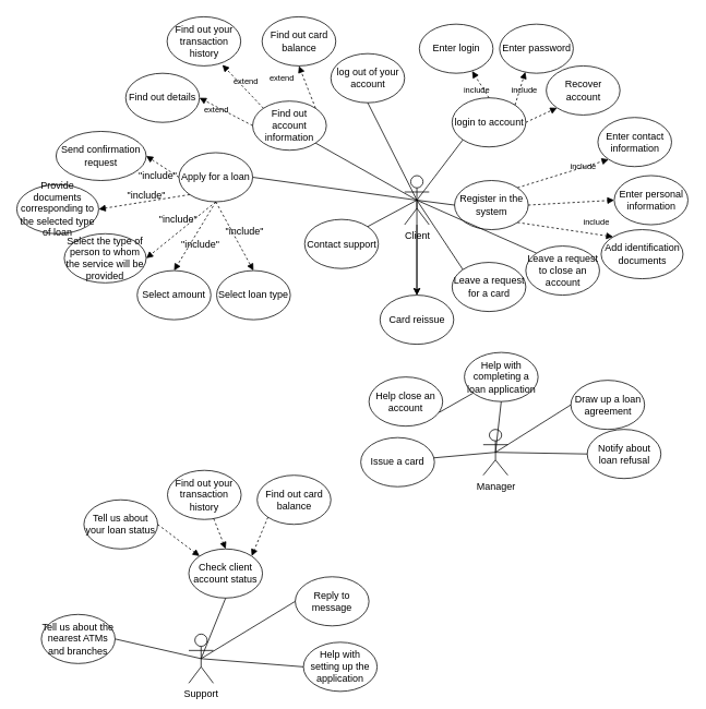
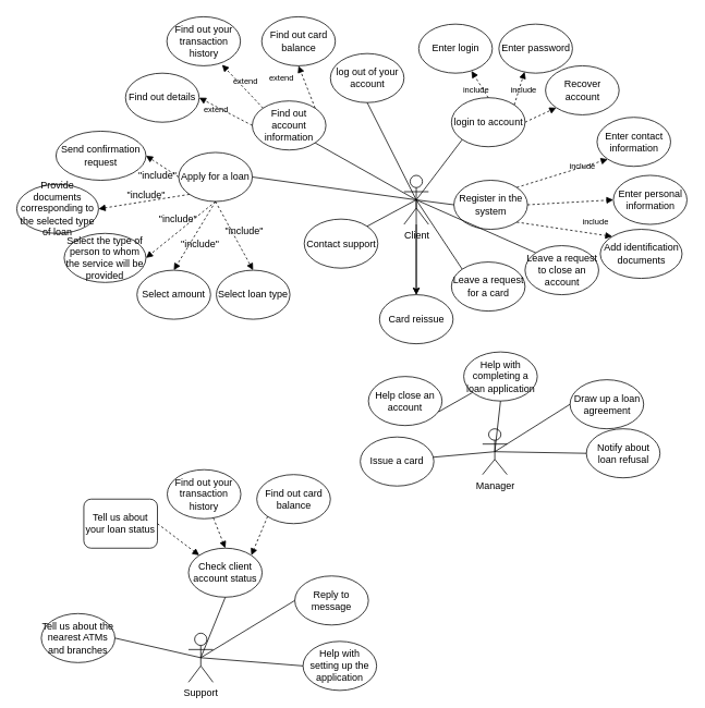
- <mxCell id="76" value="Tell us about your loan status" style="ellipse;whiteSpace=wrap;html=1;" parent="1" vertex="1"><mxGeometry x="102" y="610" width="90" height="60" as="geometry" /></mxCell>
+ <mxCell id="76" value="Tell us about your loan status" style="whiteSpace=wrap;html=1;rounded=1;" parent="1" vertex="1"><mxGeometry x="102" y="610" width="90" height="60" as="geometry" /></mxCell>
